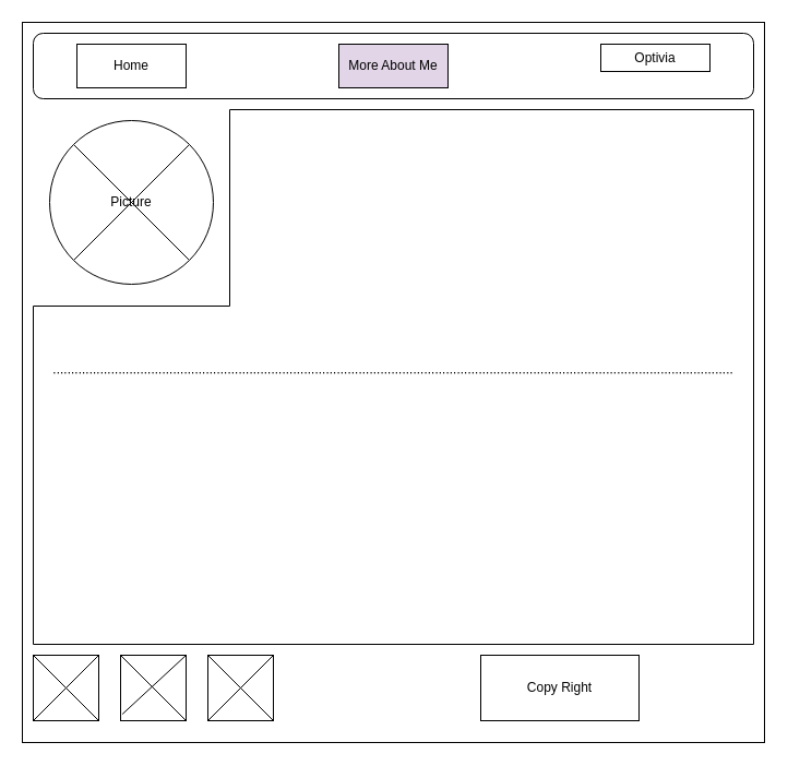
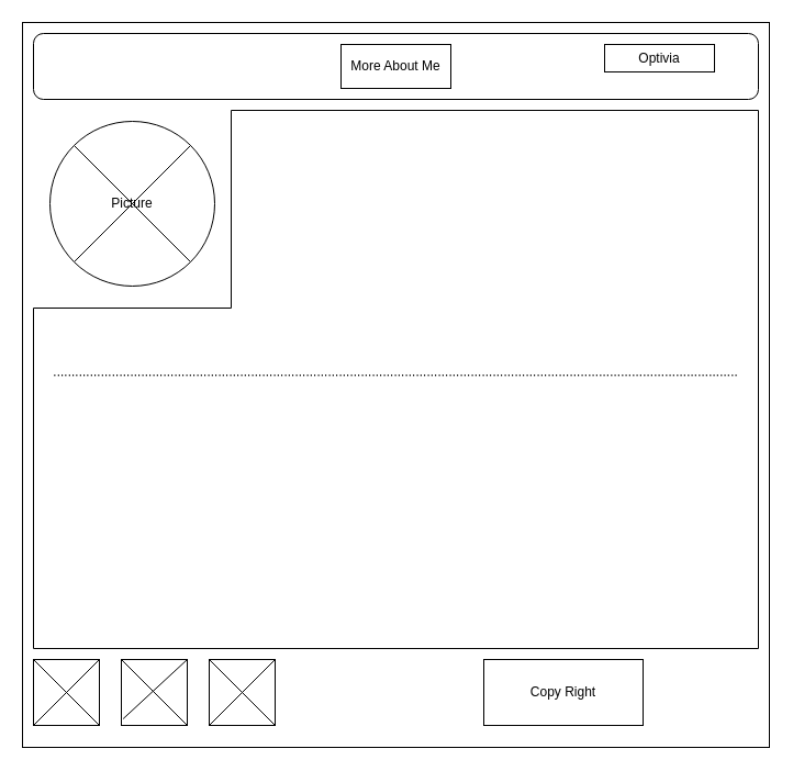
- <mxCell id="6" value="Home" style="rounded=0;whiteSpace=wrap;html=1;" vertex="1" parent="1"><mxGeometry x="70" y="40" width="100" height="40" as="geometry" /></mxCell>
- <mxCell id="5" value="More About Me" style="rounded=0;whiteSpace=wrap;html=1;fillColor=#e1d5e7;" vertex="1" parent="1"><mxGeometry x="310" y="40" width="100" height="40" as="geometry" /></mxCell>
+ <mxCell id="5" value="More About Me" style="rounded=0;whiteSpace=wrap;html=1;" vertex="1" parent="1"><mxGeometry x="310" y="40" width="100" height="40" as="geometry" /></mxCell>
